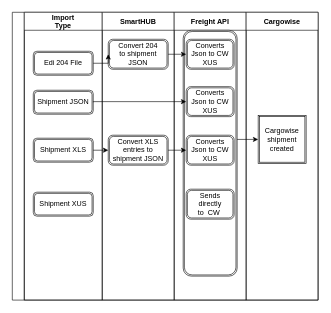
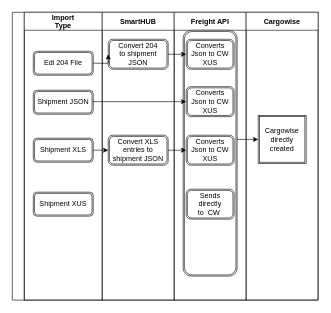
- <mxCell id="19" value="Cargowise shipment created" style="shape=ext;double=1;whiteSpace=wrap;html=1;aspect=fixed;" vertex="1" parent="18"><mxGeometry x="20" y="172" width="80" height="80" as="geometry" /></mxCell>
+ <mxCell id="19" value="Cargowise directly created" style="shape=ext;double=1;whiteSpace=wrap;html=1;aspect=fixed;" vertex="1" parent="18"><mxGeometry x="20" y="172" width="80" height="80" as="geometry" /></mxCell>
